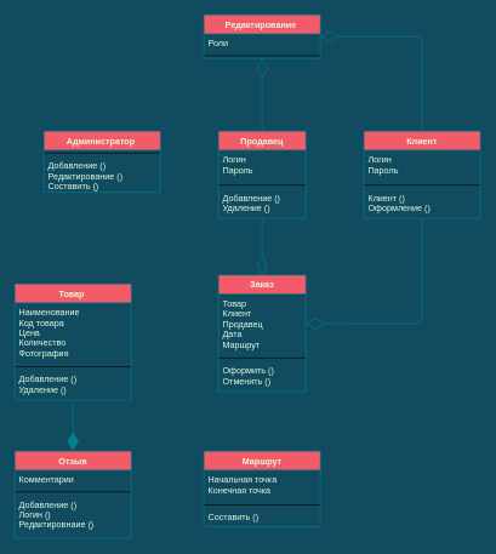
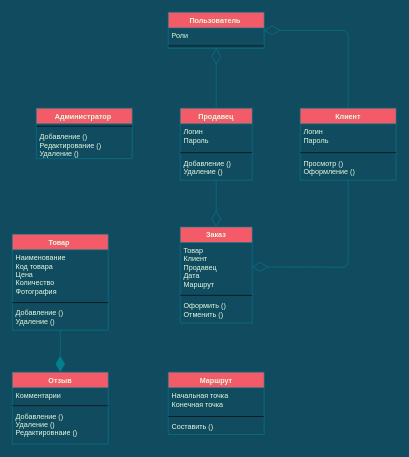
- <mxCell id="25" value="Редактирование " style="swimlane;fontStyle=1;align=center;verticalAlign=top;childLayout=stackLayout;horizontal=1;startSize=26;horizontalStack=0;resizeParent=1;resizeParentMax=0;resizeLast=0;collapsible=1;marginBottom=0;rounded=0;sketch=0;fontColor=#E4FDE1;strokeColor=#028090;fillColor=#F45B69;" vertex="1" parent="1"><mxGeometry x="280" y="20" width="160" height="60" as="geometry" /></mxCell>
+ <mxCell id="25" value="Пользователь " style="swimlane;fontStyle=1;align=center;verticalAlign=top;childLayout=stackLayout;horizontal=1;startSize=26;horizontalStack=0;resizeParent=1;resizeParentMax=0;resizeLast=0;collapsible=1;marginBottom=0;rounded=0;sketch=0;fontColor=#E4FDE1;strokeColor=#028090;fillColor=#F45B69;" vertex="1" parent="1"><mxGeometry x="280" y="20" width="160" height="60" as="geometry" /></mxCell>
- <mxCell id="4" value="Добавление ()&#10;Редактирование () &#10;Составить ()" style="text;strokeColor=none;fillColor=none;align=left;verticalAlign=top;spacingLeft=4;spacingRight=4;overflow=hidden;rotatable=0;points=[[0,0.5],[1,0.5]];portConstraint=eastwest;rounded=0;fontColor=#E4FDE1;" vertex="1" parent="2"><mxGeometry y="34" width="160" height="50" as="geometry" /></mxCell>
+ <mxCell id="4" value="Добавление ()&#10;Редактирование () &#10;Удаление ()" style="text;strokeColor=none;fillColor=none;align=left;verticalAlign=top;spacingLeft=4;spacingRight=4;overflow=hidden;rotatable=0;points=[[0,0.5],[1,0.5]];portConstraint=eastwest;rounded=0;fontColor=#E4FDE1;" vertex="1" parent="2"><mxGeometry y="34" width="160" height="50" as="geometry" /></mxCell>
- <mxCell id="20" value="Клиент ()&#10;Оформление ()" style="text;strokeColor=none;fillColor=none;align=left;verticalAlign=top;spacingLeft=4;spacingRight=4;overflow=hidden;rotatable=0;points=[[0,0.5],[1,0.5]];portConstraint=eastwest;rounded=0;fontColor=#E4FDE1;" vertex="1" parent="17"><mxGeometry y="78" width="160" height="42" as="geometry" /></mxCell>
+ <mxCell id="20" value="Просмотр ()&#10;Оформление ()" style="text;strokeColor=none;fillColor=none;align=left;verticalAlign=top;spacingLeft=4;spacingRight=4;overflow=hidden;rotatable=0;points=[[0,0.5],[1,0.5]];portConstraint=eastwest;rounded=0;fontColor=#E4FDE1;" vertex="1" parent="17"><mxGeometry y="78" width="160" height="42" as="geometry" /></mxCell>
- <mxCell id="33" value="Добавление ()&#10;Логин ()&#10;Редактировнаие ()" style="text;strokeColor=none;fillColor=none;align=left;verticalAlign=top;spacingLeft=4;spacingRight=4;overflow=hidden;rotatable=0;points=[[0,0.5],[1,0.5]];portConstraint=eastwest;fontColor=#E4FDE1;" vertex="1" parent="30"><mxGeometry y="60" width="160" height="60" as="geometry" /></mxCell>
+ <mxCell id="33" value="Добавление ()&#10;Удаление ()&#10;Редактировнаие ()" style="text;strokeColor=none;fillColor=none;align=left;verticalAlign=top;spacingLeft=4;spacingRight=4;overflow=hidden;rotatable=0;points=[[0,0.5],[1,0.5]];portConstraint=eastwest;fontColor=#E4FDE1;" vertex="1" parent="30"><mxGeometry y="60" width="160" height="60" as="geometry" /></mxCell>
